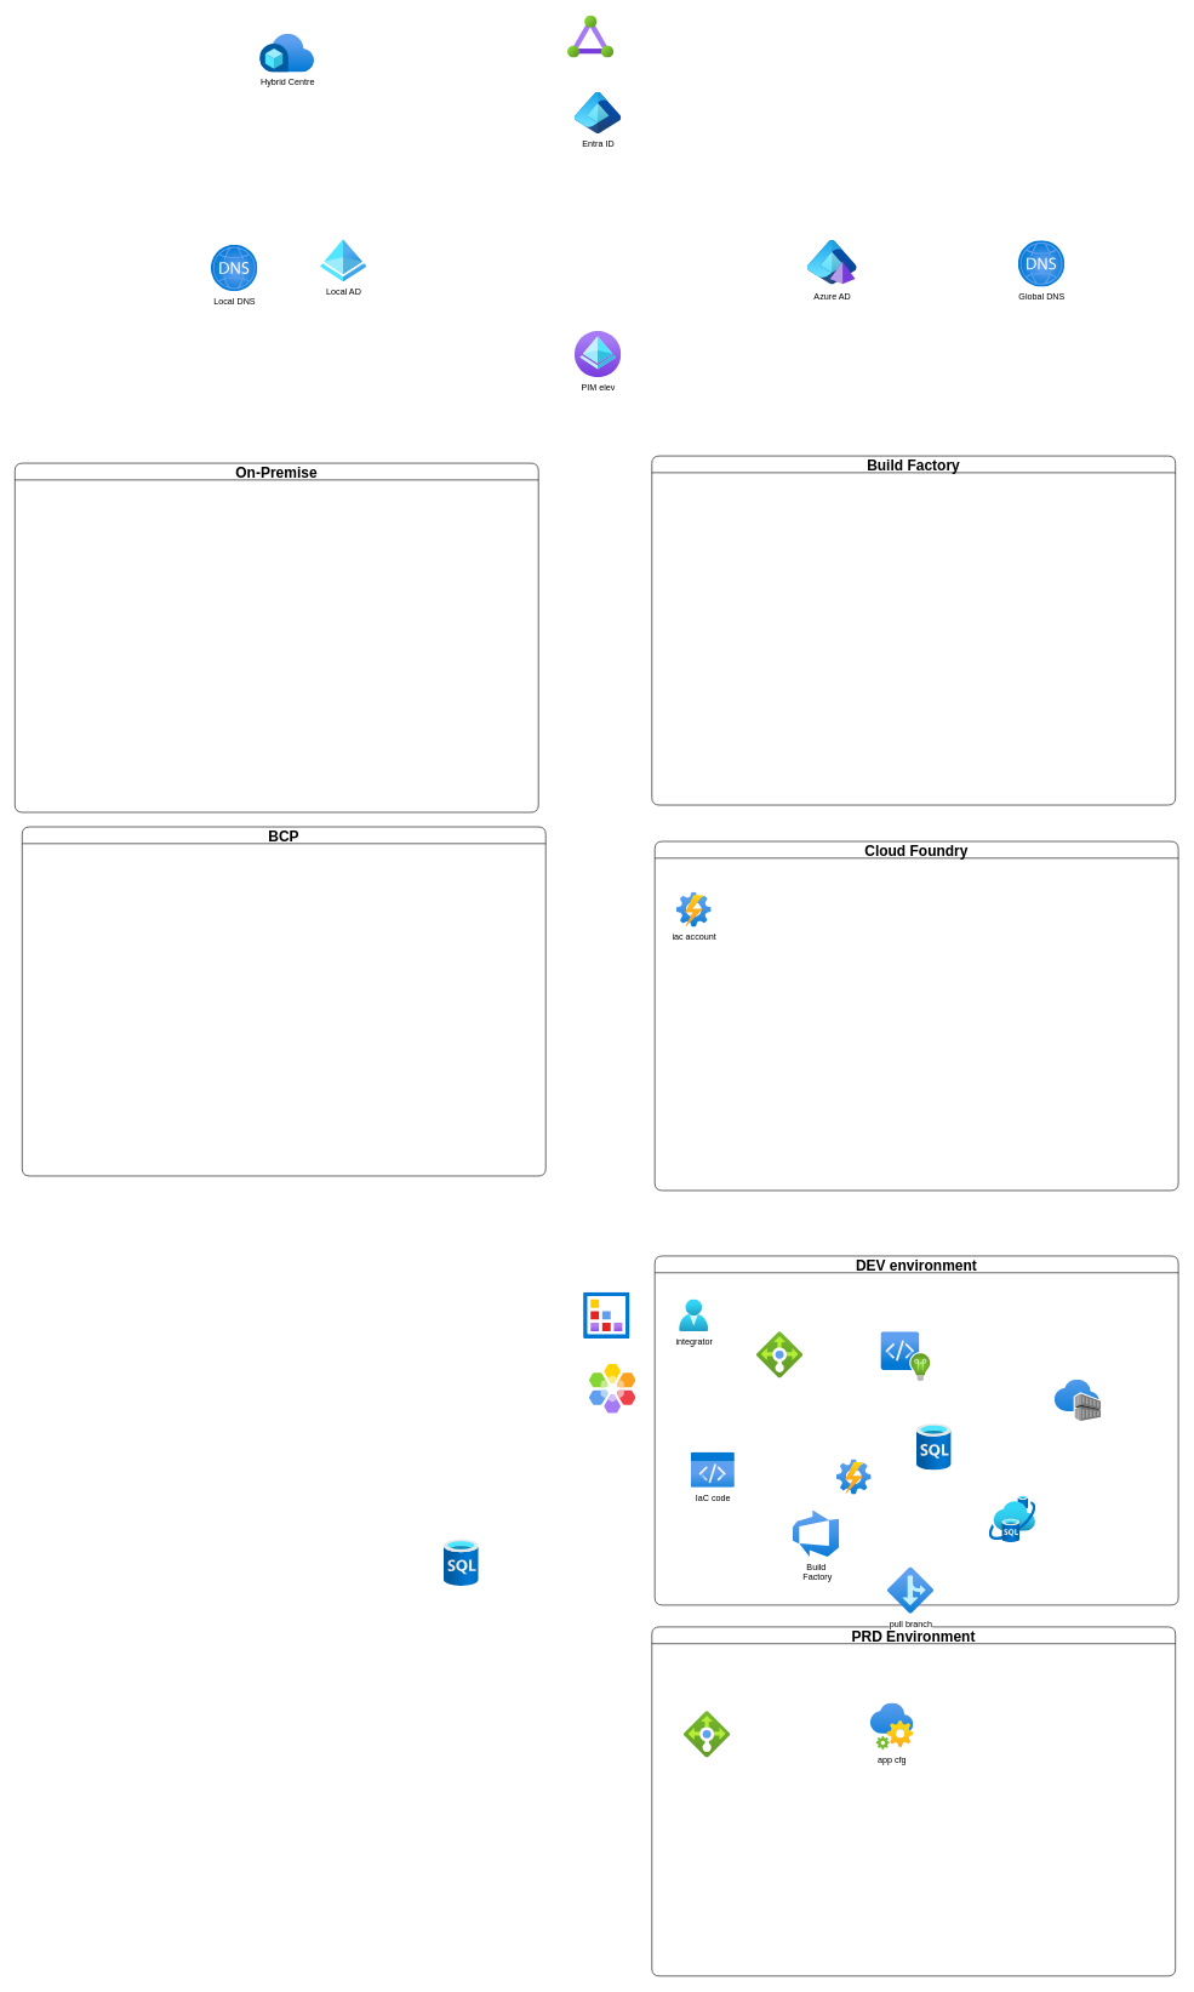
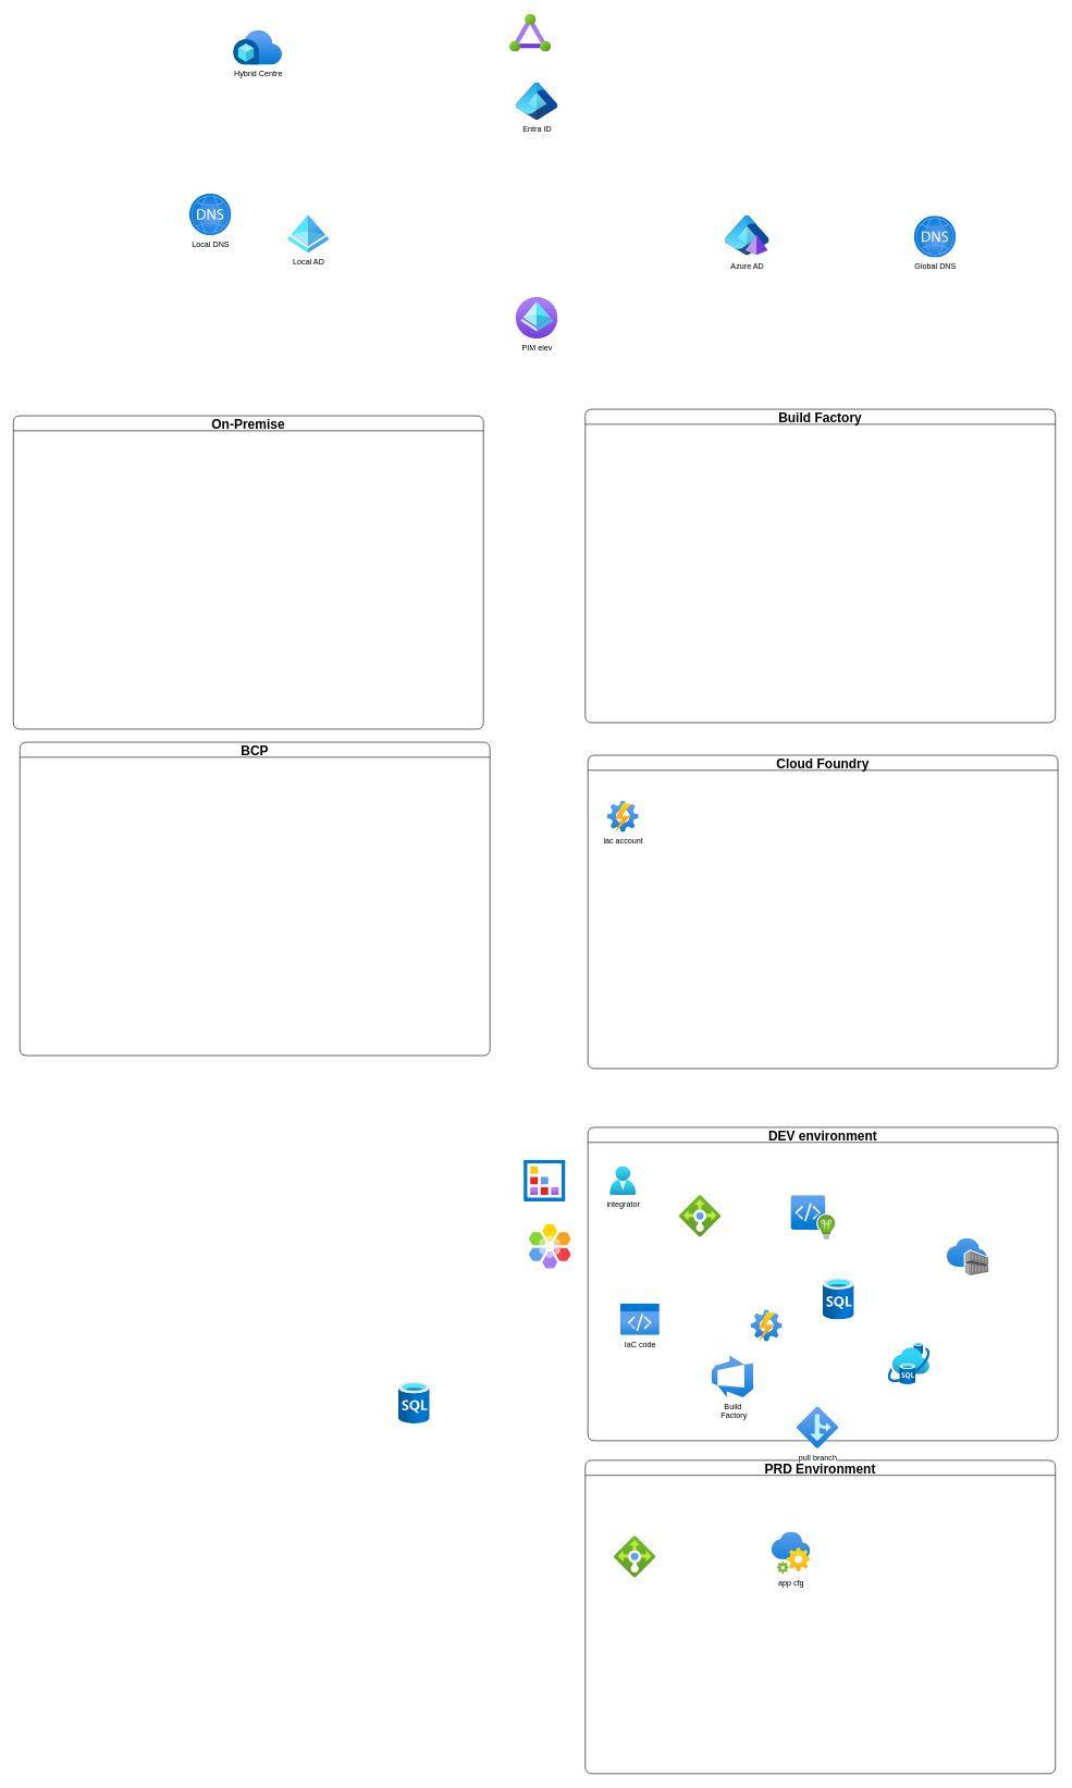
- <mxCell id="26" value="Local DNS" style="image;aspect=fixed;html=1;points=[];align=center;fontSize=12;image=img/lib/azure2/networking/DNS_Zones.svg;" vertex="1" parent="1"><mxGeometry x="290" y="336" width="64" height="64" as="geometry" /></mxCell>
+ <mxCell id="26" value="Local DNS" style="image;aspect=fixed;html=1;points=[];align=center;fontSize=12;image=img/lib/azure2/networking/DNS_Zones.svg;" vertex="1" parent="1"><mxGeometry x="290" y="296" width="64" height="64" as="geometry" /></mxCell>
- <mxCell id="3" value="app cfg" style="image;aspect=fixed;html=1;points=[];align=center;fontSize=12;image=img/lib/azure2/integration/App_Configuration.svg;rounded=1;" vertex="1" parent="2"><mxGeometry x="300" y="105" width="60.24" height="64" as="geometry" /></mxCell>
+ <mxCell id="3" value="app cfg" style="image;aspect=fixed;html=1;points=[];align=center;fontSize=12;image=img/lib/azure2/integration/App_Configuration.svg;rounded=1;" vertex="1" parent="2"><mxGeometry x="285" y="110" width="60.24" height="64" as="geometry" /></mxCell>
